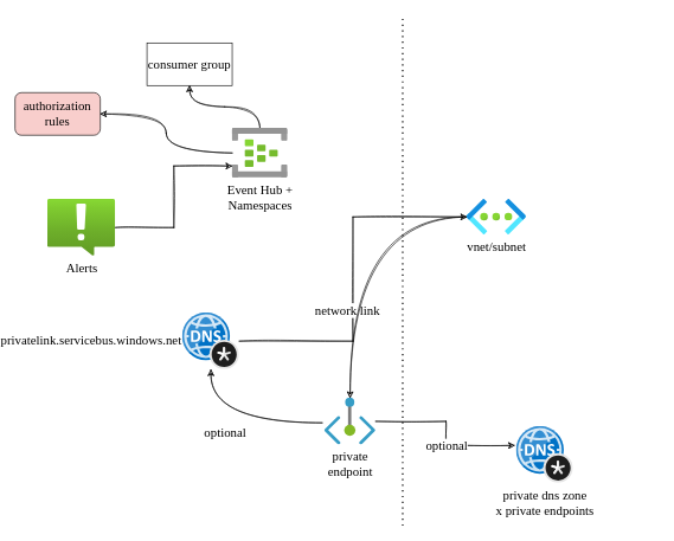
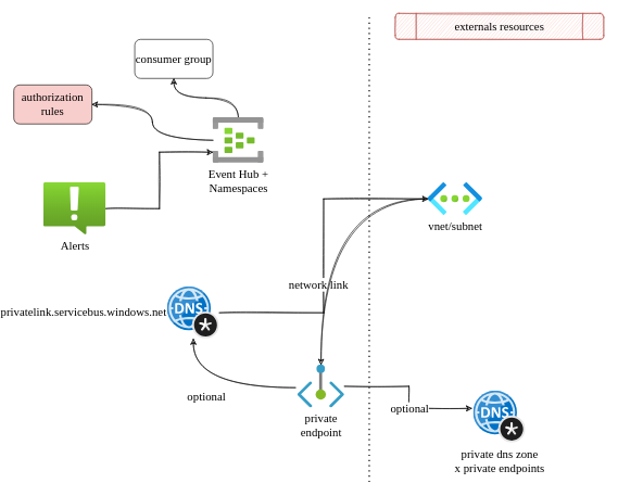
+ <mxCell id="3" value="externals resources" style="shape=process;whiteSpace=wrap;html=1;backgroundOutline=1;fontFamily=Architects Daughter;fontSource=https%3A%2F%2Ffonts.googleapis.com%2Fcss%3Ffamily%3DArchitects%2BDaughter;fillColor=#f8cecc;strokeColor=#b85450;fontSize=18;rounded=1;sketch=1;" parent="1" vertex="1"><mxGeometry x="606" y="20" width="320" height="40" as="geometry" /></mxCell>
- <mxCell id="7" value="consumer group" style="whiteSpace=wrap;html=1;fontFamily=Architects Daughter;fontSource=https%3A%2F%2Ffonts.googleapis.com%2Fcss%3Ffamily%3DArchitects%2BDaughter;fontSize=18;rounded=0;" vertex="1" parent="1"><mxGeometry y="60" width="120" height="60" as="geometry" x="206" /></mxCell>
+ <mxCell id="7" value="consumer group" style="rounded=1;whiteSpace=wrap;html=1;fontFamily=Architects Daughter;fontSource=https%3A%2F%2Ffonts.googleapis.com%2Fcss%3Ffamily%3DArchitects%2BDaughter;fontSize=18;" vertex="1" parent="1"><mxGeometry y="60" width="120" height="60" as="geometry" x="206" /></mxCell>
